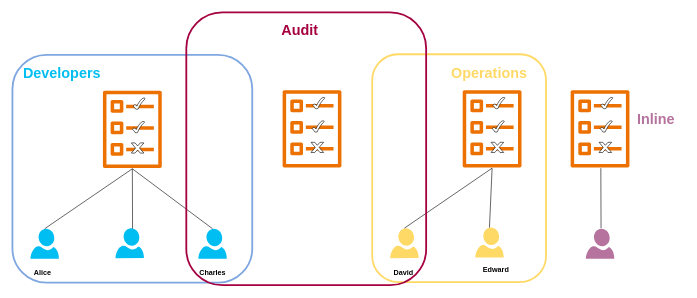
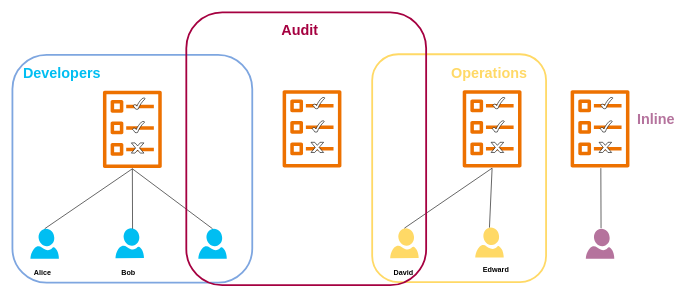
+ <mxCell id="11" value="&lt;b&gt;Bob&lt;/b&gt;" style="text;whiteSpace=wrap;html=1;" vertex="1" parent="1"><mxGeometry x="200" y="441" width="40" height="30" as="geometry" /></mxCell>
- <mxCell id="12" value="&lt;b&gt;Charles&lt;/b&gt;" style="text;whiteSpace=wrap;html=1;" vertex="1" parent="1"><mxGeometry x="330" y="441" width="40" height="30" as="geometry" /></mxCell>
